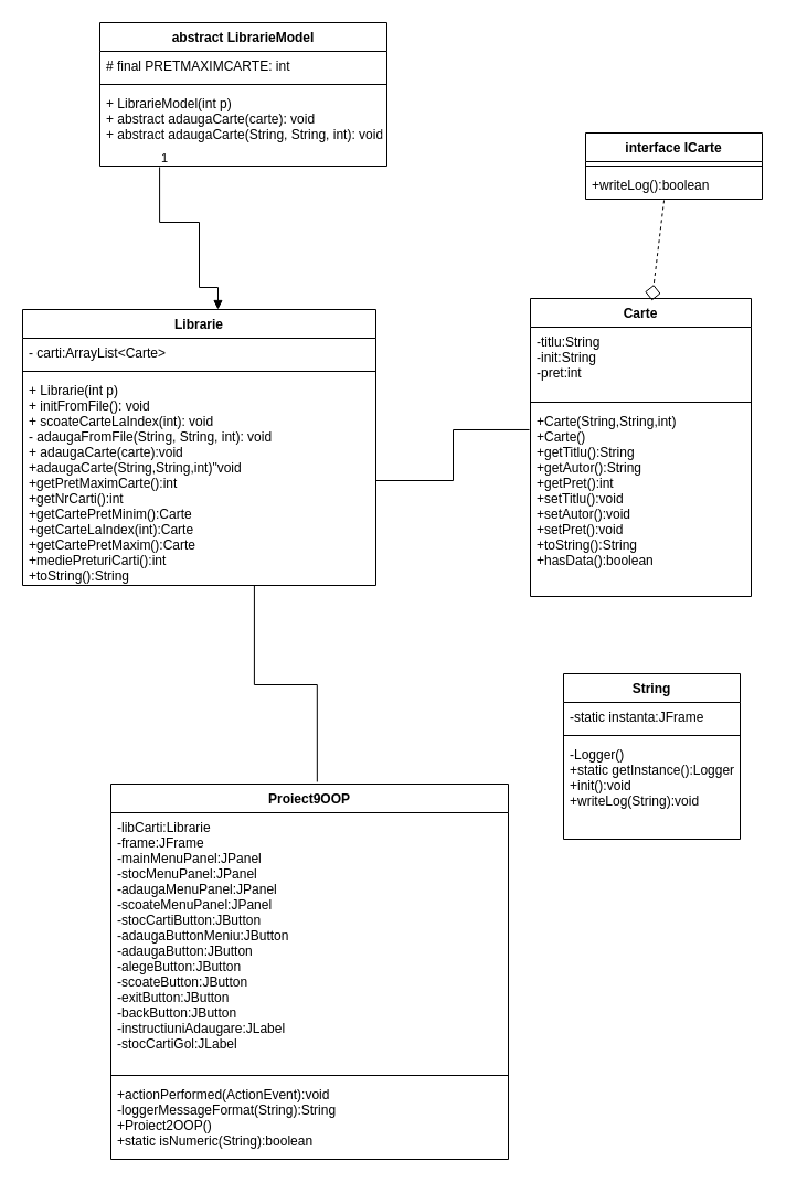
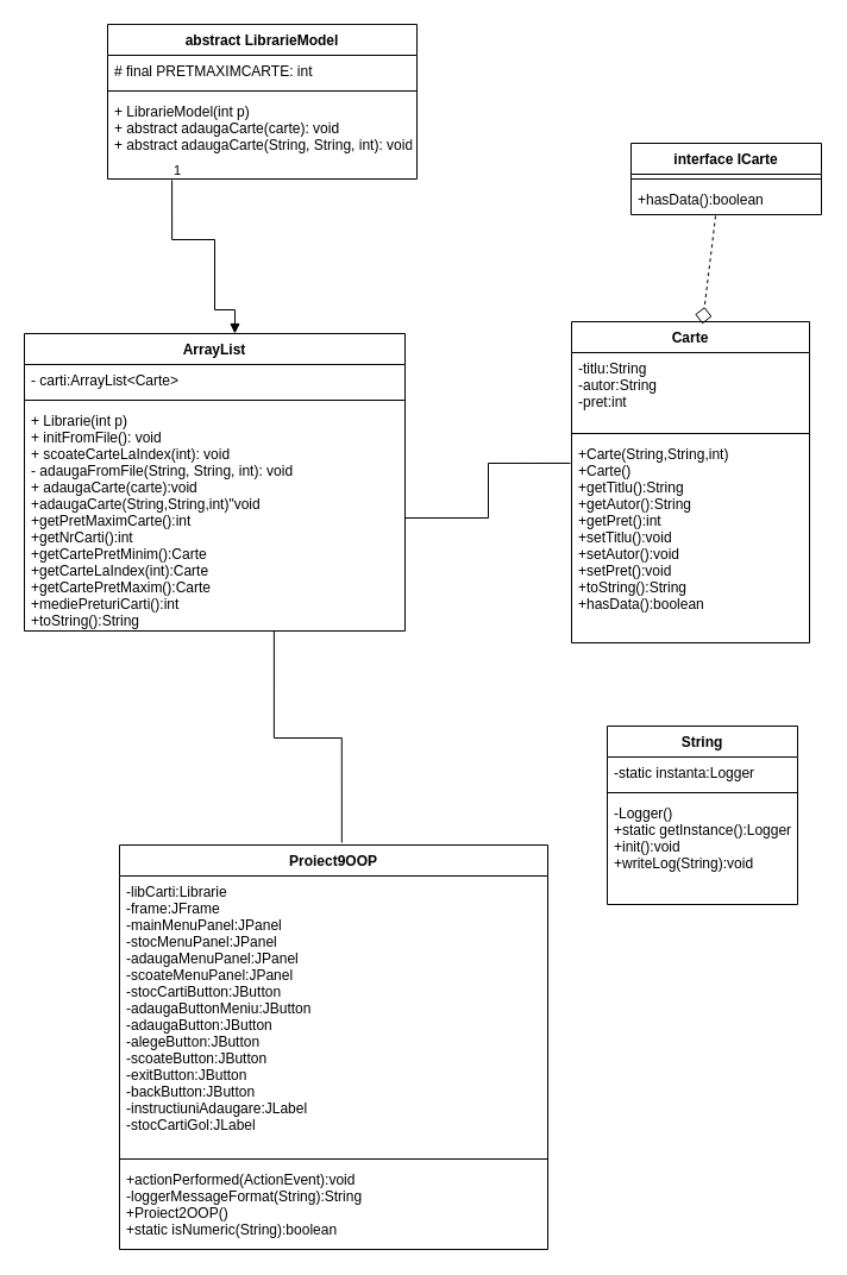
- <mxCell id="14" value="+writeLog():boolean&#10;" style="text;strokeColor=none;fillColor=none;align=left;verticalAlign=top;spacingLeft=4;spacingRight=4;overflow=hidden;rotatable=0;points=[[0,0.5],[1,0.5]];portConstraint=eastwest;" vertex="1" parent="12"><mxGeometry y="34" width="160" height="26" as="geometry" /></mxCell>
+ <mxCell id="14" value="+hasData():boolean&#10;" style="text;strokeColor=none;fillColor=none;align=left;verticalAlign=top;spacingLeft=4;spacingRight=4;overflow=hidden;rotatable=0;points=[[0,0.5],[1,0.5]];portConstraint=eastwest;" vertex="1" parent="12"><mxGeometry y="34" width="160" height="26" as="geometry" /></mxCell>
- <mxCell id="6" value="Librarie" style="swimlane;fontStyle=1;align=center;verticalAlign=top;childLayout=stackLayout;horizontal=1;startSize=26;horizontalStack=0;resizeParent=1;resizeParentMax=0;resizeLast=0;collapsible=1;marginBottom=0;" parent="1" vertex="1"><mxGeometry x="20" y="280" width="320" height="250" as="geometry"><mxRectangle x="170" y="360" width="80" height="30" as="alternateBounds" /></mxGeometry></mxCell>
+ <mxCell id="6" value="ArrayList" style="swimlane;fontStyle=1;align=center;verticalAlign=top;childLayout=stackLayout;horizontal=1;startSize=26;horizontalStack=0;resizeParent=1;resizeParentMax=0;resizeLast=0;collapsible=1;marginBottom=0;" parent="1" vertex="1"><mxGeometry x="20" y="280" width="320" height="250" as="geometry"><mxRectangle x="170" y="360" width="80" height="30" as="alternateBounds" /></mxGeometry></mxCell>
- <mxCell id="16" value="-titlu:String&#10;-init:String&#10;-pret:int" style="text;strokeColor=none;fillColor=none;align=left;verticalAlign=top;spacingLeft=4;spacingRight=4;overflow=hidden;rotatable=0;points=[[0,0.5],[1,0.5]];portConstraint=eastwest;" vertex="1" parent="15"><mxGeometry y="26" width="200" height="64" as="geometry" /></mxCell>
+ <mxCell id="16" value="-titlu:String&#10;-autor:String&#10;-pret:int" style="text;strokeColor=none;fillColor=none;align=left;verticalAlign=top;spacingLeft=4;spacingRight=4;overflow=hidden;rotatable=0;points=[[0,0.5],[1,0.5]];portConstraint=eastwest;" vertex="1" parent="15"><mxGeometry y="26" width="200" height="64" as="geometry" /></mxCell>
- <mxCell id="22" value="-static instanta:JFrame" style="text;strokeColor=none;fillColor=none;align=left;verticalAlign=top;spacingLeft=4;spacingRight=4;overflow=hidden;rotatable=0;points=[[0,0.5],[1,0.5]];portConstraint=eastwest;" vertex="1" parent="21"><mxGeometry y="26" width="160" height="26" as="geometry" /></mxCell>
+ <mxCell id="22" value="-static instanta:Logger" style="text;strokeColor=none;fillColor=none;align=left;verticalAlign=top;spacingLeft=4;spacingRight=4;overflow=hidden;rotatable=0;points=[[0,0.5],[1,0.5]];portConstraint=eastwest;" vertex="1" parent="21"><mxGeometry y="26" width="160" height="26" as="geometry" /></mxCell>
